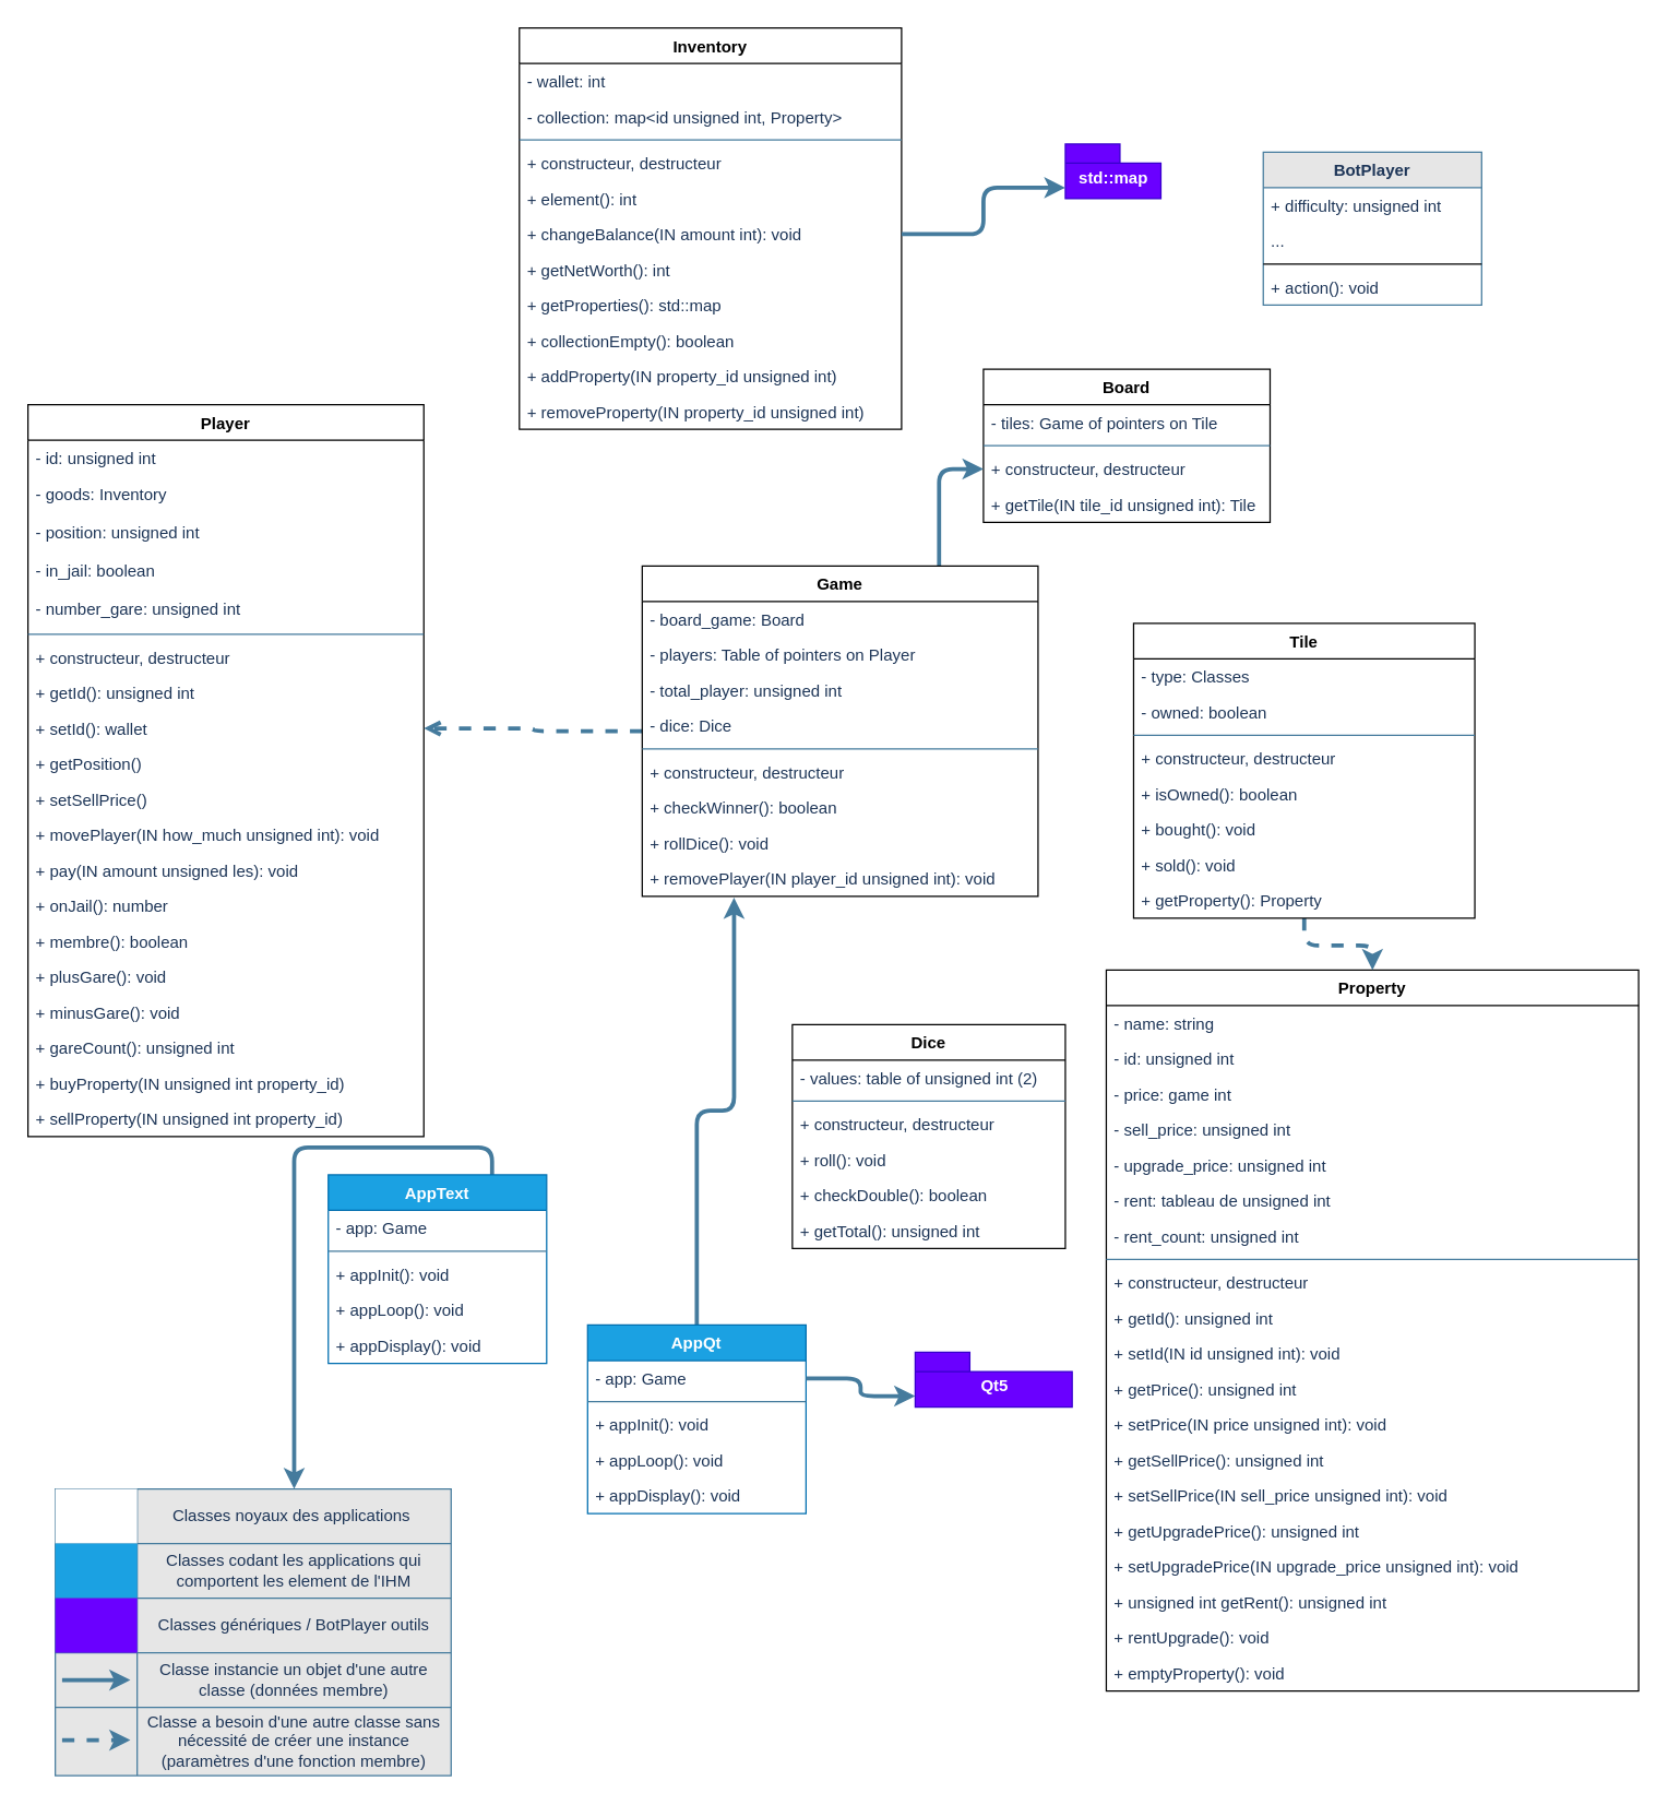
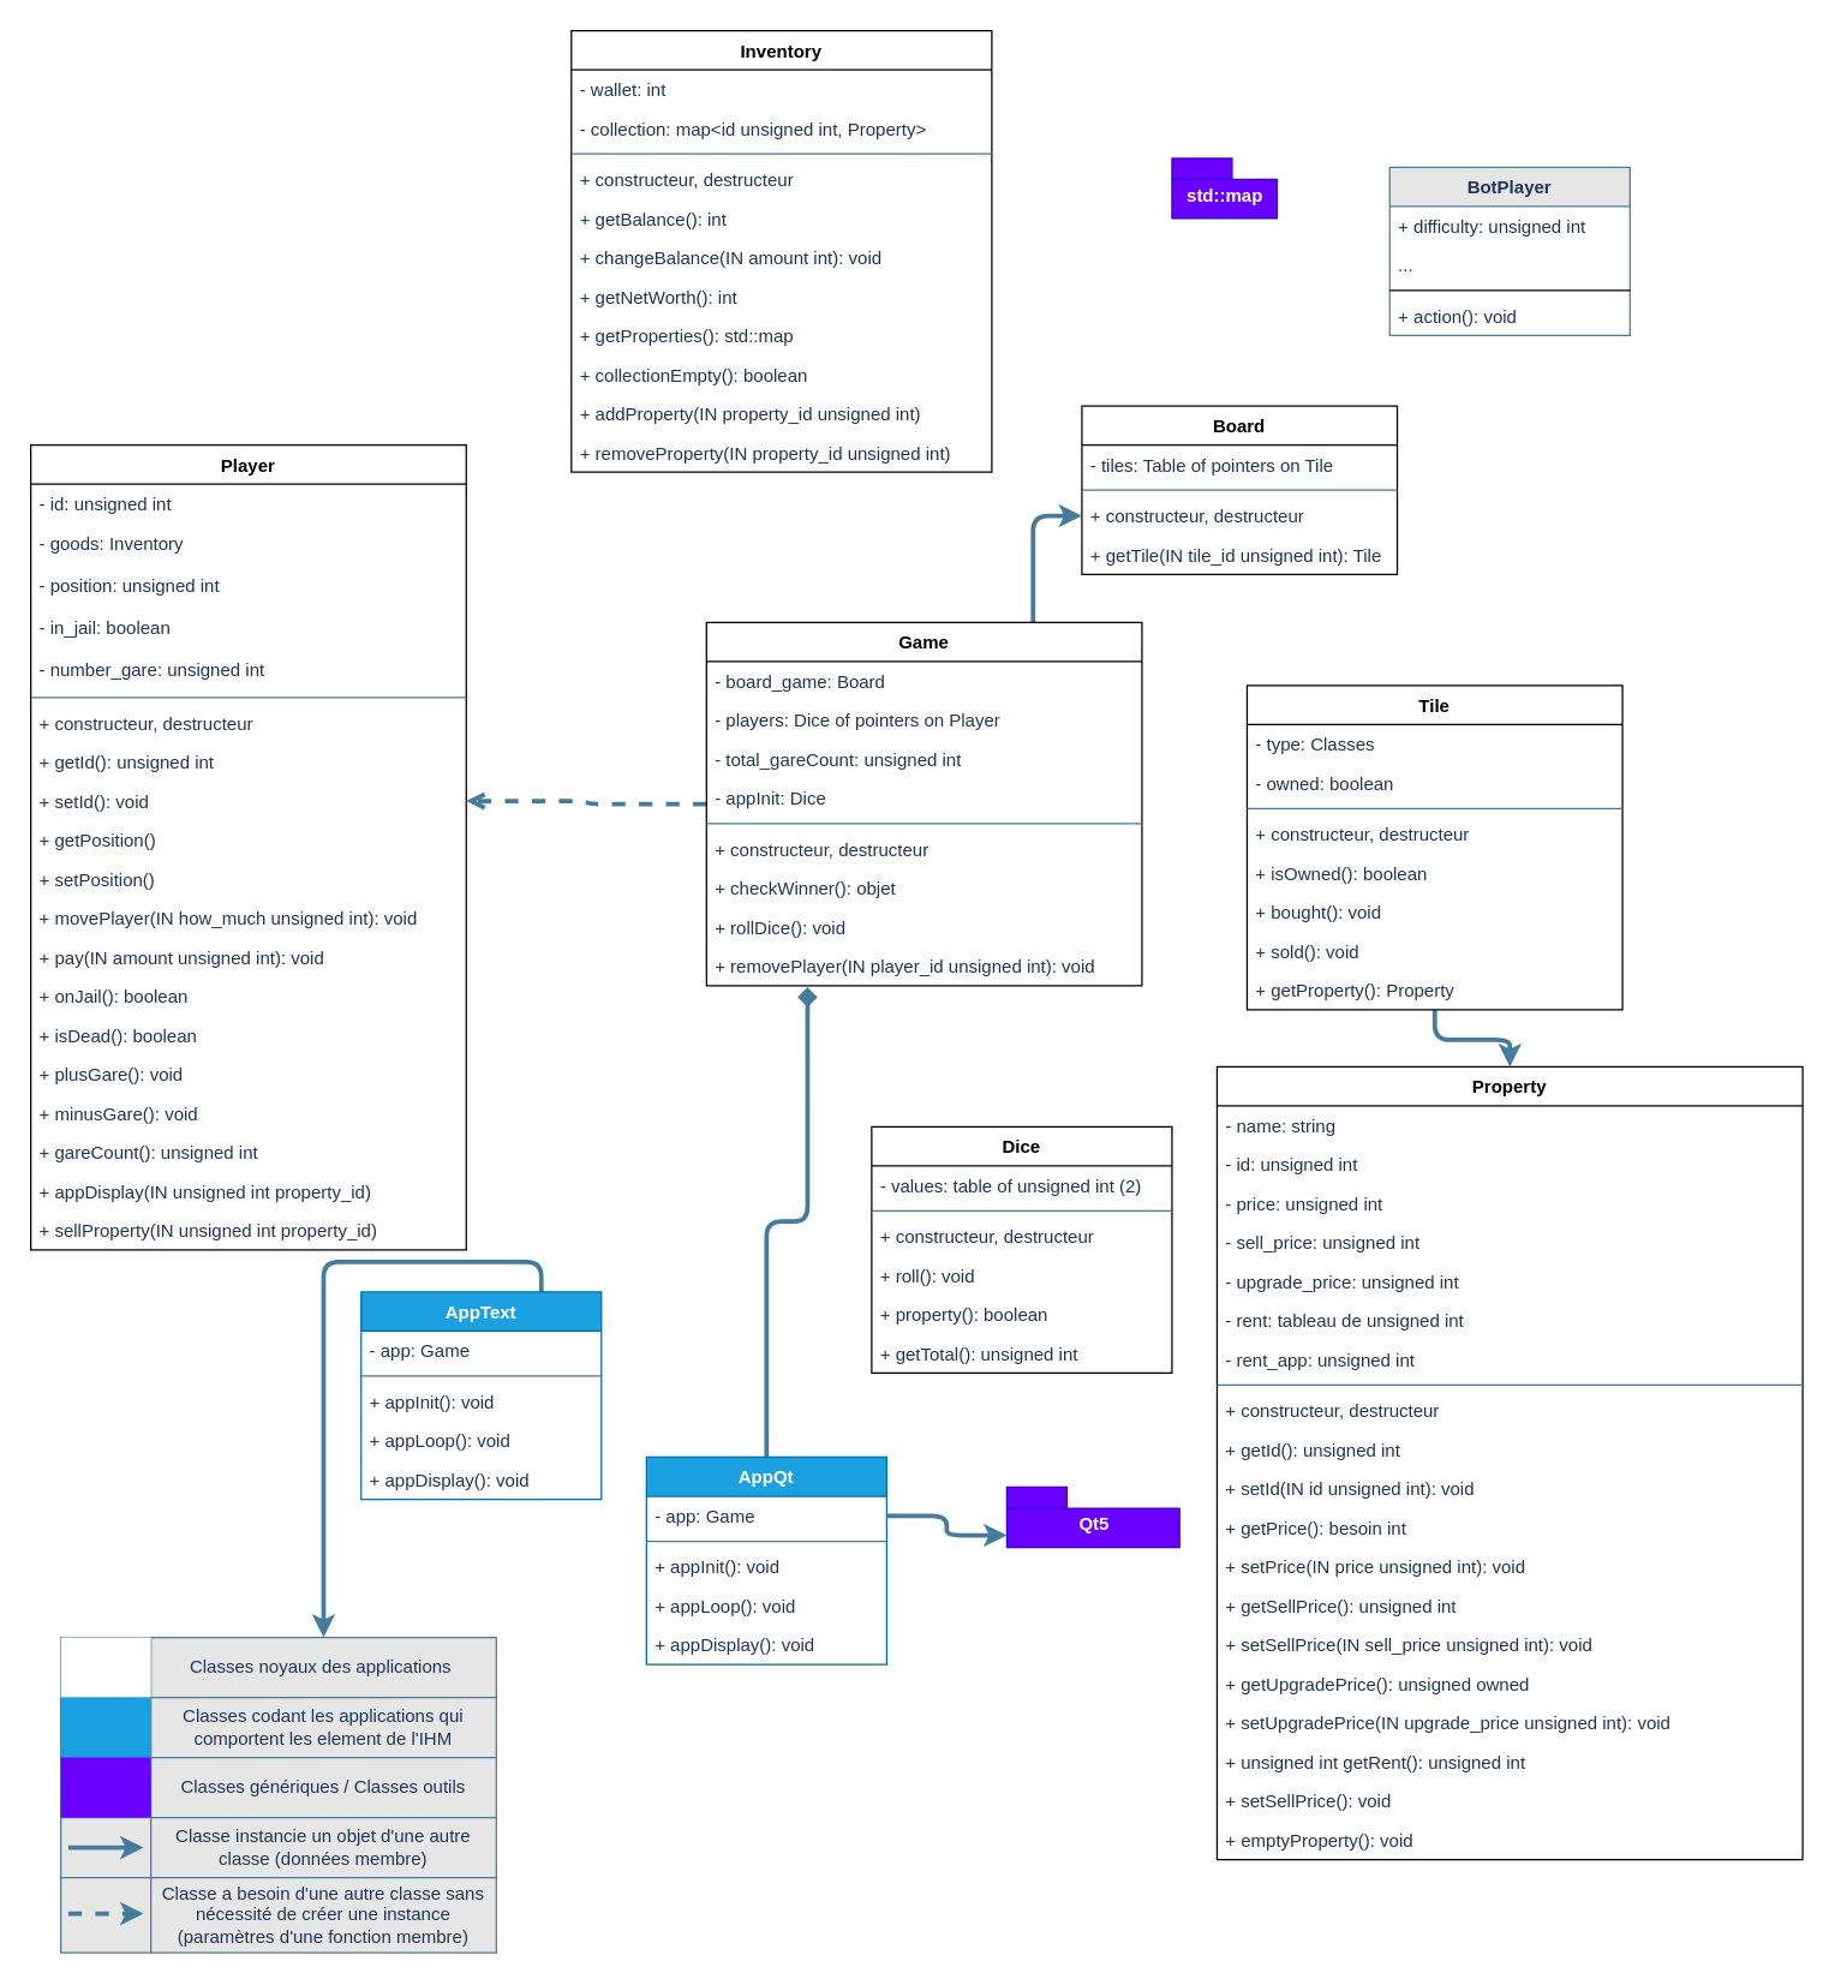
- <mxCell id="28" value="+ element(): int" style="text;strokeColor=none;fillColor=none;align=left;verticalAlign=top;spacingLeft=4;spacingRight=4;overflow=hidden;rotatable=0;points=[[0,0.5],[1,0.5]];portConstraint=eastwest;fontColor=#1D3557;rounded=0;" vertex="1" parent="23"><mxGeometry y="112" width="280" height="26" as="geometry" /></mxCell>
+ <mxCell id="28" value="+ getBalance(): int" style="text;strokeColor=none;fillColor=none;align=left;verticalAlign=top;spacingLeft=4;spacingRight=4;overflow=hidden;rotatable=0;points=[[0,0.5],[1,0.5]];portConstraint=eastwest;fontColor=#1D3557;rounded=0;" vertex="1" parent="23"><mxGeometry y="112" width="280" height="26" as="geometry" /></mxCell>
- <mxCell id="98" style="edgeStyle=orthogonalEdgeStyle;rounded=1;sketch=0;orthogonalLoop=1;jettySize=auto;html=1;exitX=1;exitY=0.5;exitDx=0;exitDy=0;entryX=0;entryY=0;entryDx=0;entryDy=32;entryPerimeter=0;fontColor=#1D3557;strokeColor=#457B9D;strokeWidth=3;fillColor=#A8DADC;" edge="1" parent="1" source="29" target="90"><mxGeometry relative="1" as="geometry" /></mxCell>
- <mxCell id="67" value="- tiles: Game of pointers on Tile&#10;" style="text;strokeColor=none;fillColor=none;align=left;verticalAlign=top;spacingLeft=4;spacingRight=4;overflow=hidden;rotatable=0;points=[[0,0.5],[1,0.5]];portConstraint=eastwest;fontColor=#1D3557;rounded=0;" vertex="1" parent="66"><mxGeometry y="26" width="210" height="26" as="geometry" /></mxCell>
+ <mxCell id="67" value="- tiles: Table of pointers on Tile&#10;" style="text;strokeColor=none;fillColor=none;align=left;verticalAlign=top;spacingLeft=4;spacingRight=4;overflow=hidden;rotatable=0;points=[[0,0.5],[1,0.5]];portConstraint=eastwest;fontColor=#1D3557;rounded=0;" vertex="1" parent="66"><mxGeometry y="26" width="210" height="26" as="geometry" /></mxCell>
- <mxCell id="75" value="- players: Table of pointers on Player" style="text;strokeColor=none;fillColor=none;align=left;verticalAlign=top;spacingLeft=4;spacingRight=4;overflow=hidden;rotatable=0;points=[[0,0.5],[1,0.5]];portConstraint=eastwest;fontColor=#1D3557;rounded=0;" vertex="1" parent="73"><mxGeometry y="52" width="290" height="26" as="geometry" /></mxCell>
+ <mxCell id="75" value="- players: Dice of pointers on Player" style="text;strokeColor=none;fillColor=none;align=left;verticalAlign=top;spacingLeft=4;spacingRight=4;overflow=hidden;rotatable=0;points=[[0,0.5],[1,0.5]];portConstraint=eastwest;fontColor=#1D3557;rounded=0;" vertex="1" parent="73"><mxGeometry y="52" width="290" height="26" as="geometry" /></mxCell>
- <mxCell id="76" value="- total_player: unsigned int" style="text;strokeColor=none;fillColor=none;align=left;verticalAlign=top;spacingLeft=4;spacingRight=4;overflow=hidden;rotatable=0;points=[[0,0.5],[1,0.5]];portConstraint=eastwest;fontColor=#1D3557;rounded=0;" vertex="1" parent="73"><mxGeometry y="78" width="290" height="26" as="geometry" /></mxCell>
+ <mxCell id="76" value="- total_gareCount: unsigned int" style="text;strokeColor=none;fillColor=none;align=left;verticalAlign=top;spacingLeft=4;spacingRight=4;overflow=hidden;rotatable=0;points=[[0,0.5],[1,0.5]];portConstraint=eastwest;fontColor=#1D3557;rounded=0;" vertex="1" parent="73"><mxGeometry y="78" width="290" height="26" as="geometry" /></mxCell>
- <mxCell id="77" value="- dice: Dice" style="text;strokeColor=none;fillColor=none;align=left;verticalAlign=top;spacingLeft=4;spacingRight=4;overflow=hidden;rotatable=0;points=[[0,0.5],[1,0.5]];portConstraint=eastwest;fontColor=#1D3557;rounded=0;" vertex="1" parent="73"><mxGeometry y="104" width="290" height="26" as="geometry" /></mxCell>
+ <mxCell id="77" value="- appInit: Dice" style="text;strokeColor=none;fillColor=none;align=left;verticalAlign=top;spacingLeft=4;spacingRight=4;overflow=hidden;rotatable=0;points=[[0,0.5],[1,0.5]];portConstraint=eastwest;fontColor=#1D3557;rounded=0;" vertex="1" parent="73"><mxGeometry y="104" width="290" height="26" as="geometry" /></mxCell>
- <mxCell id="11" value="+ setId(): wallet" style="text;strokeColor=none;fillColor=none;align=left;verticalAlign=top;spacingLeft=4;spacingRight=4;overflow=hidden;rotatable=0;points=[[0,0.5],[1,0.5]];portConstraint=eastwest;fontColor=#1D3557;rounded=0;" vertex="1" parent="2"><mxGeometry y="224" width="290" height="26" as="geometry" /></mxCell>
+ <mxCell id="11" value="+ setId(): void" style="text;strokeColor=none;fillColor=none;align=left;verticalAlign=top;spacingLeft=4;spacingRight=4;overflow=hidden;rotatable=0;points=[[0,0.5],[1,0.5]];portConstraint=eastwest;fontColor=#1D3557;rounded=0;" vertex="1" parent="2"><mxGeometry y="224" width="290" height="26" as="geometry" /></mxCell>
- <mxCell id="13" value="+ setSellPrice()" style="text;strokeColor=none;fillColor=none;align=left;verticalAlign=top;spacingLeft=4;spacingRight=4;overflow=hidden;rotatable=0;points=[[0,0.5],[1,0.5]];portConstraint=eastwest;fontColor=#1D3557;rounded=0;" vertex="1" parent="2"><mxGeometry y="276" width="290" height="26" as="geometry" /></mxCell>
+ <mxCell id="13" value="+ setPosition()" style="text;strokeColor=none;fillColor=none;align=left;verticalAlign=top;spacingLeft=4;spacingRight=4;overflow=hidden;rotatable=0;points=[[0,0.5],[1,0.5]];portConstraint=eastwest;fontColor=#1D3557;rounded=0;" vertex="1" parent="2"><mxGeometry y="276" width="290" height="26" as="geometry" /></mxCell>
- <mxCell id="80" value="+ checkWinner(): boolean" style="text;strokeColor=none;fillColor=none;align=left;verticalAlign=top;spacingLeft=4;spacingRight=4;overflow=hidden;rotatable=0;points=[[0,0.5],[1,0.5]];portConstraint=eastwest;fontColor=#1D3557;rounded=0;" vertex="1" parent="73"><mxGeometry y="164" width="290" height="26" as="geometry" /></mxCell>
+ <mxCell id="80" value="+ checkWinner(): objet" style="text;strokeColor=none;fillColor=none;align=left;verticalAlign=top;spacingLeft=4;spacingRight=4;overflow=hidden;rotatable=0;points=[[0,0.5],[1,0.5]];portConstraint=eastwest;fontColor=#1D3557;rounded=0;" vertex="1" parent="73"><mxGeometry y="164" width="290" height="26" as="geometry" /></mxCell>
- <mxCell id="15" value="+ pay(IN amount unsigned les): void " style="text;strokeColor=none;fillColor=none;align=left;verticalAlign=top;spacingLeft=4;spacingRight=4;overflow=hidden;rotatable=0;points=[[0,0.5],[1,0.5]];portConstraint=eastwest;fontColor=#1D3557;rounded=0;" vertex="1" parent="2"><mxGeometry y="328" width="290" height="26" as="geometry" /></mxCell>
+ <mxCell id="15" value="+ pay(IN amount unsigned int): void " style="text;strokeColor=none;fillColor=none;align=left;verticalAlign=top;spacingLeft=4;spacingRight=4;overflow=hidden;rotatable=0;points=[[0,0.5],[1,0.5]];portConstraint=eastwest;fontColor=#1D3557;rounded=0;" vertex="1" parent="2"><mxGeometry y="328" width="290" height="26" as="geometry" /></mxCell>
- <mxCell id="16" value="+ onJail(): number" style="text;strokeColor=none;fillColor=none;align=left;verticalAlign=top;spacingLeft=4;spacingRight=4;overflow=hidden;rotatable=0;points=[[0,0.5],[1,0.5]];portConstraint=eastwest;fontColor=#1D3557;rounded=0;" vertex="1" parent="2"><mxGeometry y="354" width="290" height="26" as="geometry" /></mxCell>
+ <mxCell id="16" value="+ onJail(): boolean" style="text;strokeColor=none;fillColor=none;align=left;verticalAlign=top;spacingLeft=4;spacingRight=4;overflow=hidden;rotatable=0;points=[[0,0.5],[1,0.5]];portConstraint=eastwest;fontColor=#1D3557;rounded=0;" vertex="1" parent="2"><mxGeometry y="354" width="290" height="26" as="geometry" /></mxCell>
- <mxCell id="99" style="edgeStyle=orthogonalEdgeStyle;rounded=1;sketch=0;orthogonalLoop=1;jettySize=auto;html=1;exitX=0.5;exitY=0;exitDx=0;exitDy=0;fontColor=#1D3557;strokeColor=#457B9D;strokeWidth=3;fillColor=#A8DADC;entryX=0.232;entryY=1.038;entryDx=0;entryDy=0;entryPerimeter=0;" edge="1" parent="1" source="100" target="82"><mxGeometry relative="1" as="geometry"><mxPoint x="539.538" y="690" as="targetPoint" /></mxGeometry></mxCell>
+ <mxCell id="99" style="edgeStyle=orthogonalEdgeStyle;rounded=1;sketch=0;orthogonalLoop=1;jettySize=auto;html=1;exitX=0.5;exitY=0;exitDx=0;exitDy=0;fontColor=#1D3557;strokeColor=#457B9D;strokeWidth=3;fillColor=#A8DADC;entryX=0.232;entryY=1.038;entryDx=0;entryDy=0;entryPerimeter=0;endArrow=diamond;" edge="1" parent="1" source="100" target="82"><mxGeometry relative="1" as="geometry"><mxPoint x="539.538" y="690" as="targetPoint" /></mxGeometry></mxCell>
- <mxCell id="17" value="+ membre(): boolean" style="text;strokeColor=none;fillColor=none;align=left;verticalAlign=top;spacingLeft=4;spacingRight=4;overflow=hidden;rotatable=0;points=[[0,0.5],[1,0.5]];portConstraint=eastwest;fontColor=#1D3557;rounded=0;" vertex="1" parent="2"><mxGeometry y="380" width="290" height="26" as="geometry" /></mxCell>
+ <mxCell id="17" value="+ isDead(): boolean" style="text;strokeColor=none;fillColor=none;align=left;verticalAlign=top;spacingLeft=4;spacingRight=4;overflow=hidden;rotatable=0;points=[[0,0.5],[1,0.5]];portConstraint=eastwest;fontColor=#1D3557;rounded=0;" vertex="1" parent="2"><mxGeometry y="380" width="290" height="26" as="geometry" /></mxCell>
- <mxCell id="56" value="" style="edgeStyle=orthogonalEdgeStyle;curved=0;rounded=1;sketch=0;orthogonalLoop=1;jettySize=auto;html=1;fontColor=#1D3557;strokeColor=#457B9D;fillColor=#A8DADC;entryX=0.5;entryY=0;entryDx=0;entryDy=0;strokeWidth=3;dashed=1;" edge="1" parent="1" source="57" target="35"><mxGeometry relative="1" as="geometry" /></mxCell>
+ <mxCell id="56" value="" style="edgeStyle=orthogonalEdgeStyle;curved=0;rounded=1;sketch=0;orthogonalLoop=1;jettySize=auto;html=1;fontColor=#1D3557;strokeColor=#457B9D;fillColor=#A8DADC;entryX=0.5;entryY=0;entryDx=0;entryDy=0;strokeWidth=3;" edge="1" parent="1" source="57" target="35"><mxGeometry relative="1" as="geometry" /></mxCell>
- <mxCell id="21" value="+ buyProperty(IN unsigned int property_id)" style="text;strokeColor=none;fillColor=none;align=left;verticalAlign=top;spacingLeft=4;spacingRight=4;overflow=hidden;rotatable=0;points=[[0,0.5],[1,0.5]];portConstraint=eastwest;fontColor=#1D3557;rounded=0;" vertex="1" parent="2"><mxGeometry y="484" width="290" height="26" as="geometry" /></mxCell>
+ <mxCell id="21" value="+ appDisplay(IN unsigned int property_id)" style="text;strokeColor=none;fillColor=none;align=left;verticalAlign=top;spacingLeft=4;spacingRight=4;overflow=hidden;rotatable=0;points=[[0,0.5],[1,0.5]];portConstraint=eastwest;fontColor=#1D3557;rounded=0;" vertex="1" parent="2"><mxGeometry y="484" width="290" height="26" as="geometry" /></mxCell>
- <mxCell id="38" value="- price: game int" style="text;strokeColor=none;fillColor=none;align=left;verticalAlign=top;spacingLeft=4;spacingRight=4;overflow=hidden;rotatable=0;points=[[0,0.5],[1,0.5]];portConstraint=eastwest;fontColor=#1D3557;rounded=0;" vertex="1" parent="35"><mxGeometry y="78" width="390" height="26" as="geometry" /></mxCell>
+ <mxCell id="38" value="- price: unsigned int" style="text;strokeColor=none;fillColor=none;align=left;verticalAlign=top;spacingLeft=4;spacingRight=4;overflow=hidden;rotatable=0;points=[[0,0.5],[1,0.5]];portConstraint=eastwest;fontColor=#1D3557;rounded=0;" vertex="1" parent="35"><mxGeometry y="78" width="390" height="26" as="geometry" /></mxCell>
- <mxCell id="88" value="+ checkDouble(): boolean" style="text;strokeColor=none;fillColor=none;align=left;verticalAlign=top;spacingLeft=4;spacingRight=4;overflow=hidden;rotatable=0;points=[[0,0.5],[1,0.5]];portConstraint=eastwest;fontColor=#1D3557;rounded=0;" vertex="1" parent="83"><mxGeometry y="112" width="200" height="26" as="geometry" /></mxCell>
+ <mxCell id="88" value="+ property(): boolean" style="text;strokeColor=none;fillColor=none;align=left;verticalAlign=top;spacingLeft=4;spacingRight=4;overflow=hidden;rotatable=0;points=[[0,0.5],[1,0.5]];portConstraint=eastwest;fontColor=#1D3557;rounded=0;" vertex="1" parent="83"><mxGeometry y="112" width="200" height="26" as="geometry" /></mxCell>
- <mxCell id="42" value="- rent_count: unsigned int" style="text;strokeColor=none;fillColor=none;align=left;verticalAlign=top;spacingLeft=4;spacingRight=4;overflow=hidden;rotatable=0;points=[[0,0.5],[1,0.5]];portConstraint=eastwest;fontColor=#1D3557;rounded=0;" vertex="1" parent="35"><mxGeometry y="182" width="390" height="26" as="geometry" /></mxCell>
+ <mxCell id="42" value="- rent_app: unsigned int" style="text;strokeColor=none;fillColor=none;align=left;verticalAlign=top;spacingLeft=4;spacingRight=4;overflow=hidden;rotatable=0;points=[[0,0.5],[1,0.5]];portConstraint=eastwest;fontColor=#1D3557;rounded=0;" vertex="1" parent="35"><mxGeometry y="182" width="390" height="26" as="geometry" /></mxCell>
- <mxCell id="47" value="+ getPrice(): unsigned int" style="text;strokeColor=none;fillColor=none;align=left;verticalAlign=top;spacingLeft=4;spacingRight=4;overflow=hidden;rotatable=0;points=[[0,0.5],[1,0.5]];portConstraint=eastwest;fontColor=#1D3557;rounded=0;" vertex="1" parent="35"><mxGeometry y="294" width="390" height="26" as="geometry" /></mxCell>
+ <mxCell id="47" value="+ getPrice(): besoin int" style="text;strokeColor=none;fillColor=none;align=left;verticalAlign=top;spacingLeft=4;spacingRight=4;overflow=hidden;rotatable=0;points=[[0,0.5],[1,0.5]];portConstraint=eastwest;fontColor=#1D3557;rounded=0;" vertex="1" parent="35"><mxGeometry y="294" width="390" height="26" as="geometry" /></mxCell>
- <mxCell id="51" value="+ getUpgradePrice(): unsigned int" style="text;strokeColor=none;fillColor=none;align=left;verticalAlign=top;spacingLeft=4;spacingRight=4;overflow=hidden;rotatable=0;points=[[0,0.5],[1,0.5]];portConstraint=eastwest;fontColor=#1D3557;rounded=0;" vertex="1" parent="35"><mxGeometry y="398" width="390" height="26" as="geometry" /></mxCell>
+ <mxCell id="51" value="+ getUpgradePrice(): unsigned owned" style="text;strokeColor=none;fillColor=none;align=left;verticalAlign=top;spacingLeft=4;spacingRight=4;overflow=hidden;rotatable=0;points=[[0,0.5],[1,0.5]];portConstraint=eastwest;fontColor=#1D3557;rounded=0;" vertex="1" parent="35"><mxGeometry y="398" width="390" height="26" as="geometry" /></mxCell>
- <mxCell id="117" value="Classes génériques / BotPlayer outils" style="shape=partialRectangle;html=1;whiteSpace=wrap;connectable=0;overflow=hidden;fillColor=none;top=0;left=0;bottom=0;right=0;pointerEvents=1;rounded=0;sketch=0;fontColor=#1D3557;strokeColor=#457B9D;" vertex="1" parent="115"><mxGeometry x="60" width="230" height="40" as="geometry"><mxRectangle width="230" height="40" as="alternateBounds" /></mxGeometry></mxCell>
+ <mxCell id="117" value="Classes génériques / Classes outils" style="shape=partialRectangle;html=1;whiteSpace=wrap;connectable=0;overflow=hidden;fillColor=none;top=0;left=0;bottom=0;right=0;pointerEvents=1;rounded=0;sketch=0;fontColor=#1D3557;strokeColor=#457B9D;" vertex="1" parent="115"><mxGeometry x="60" width="230" height="40" as="geometry"><mxRectangle width="230" height="40" as="alternateBounds" /></mxGeometry></mxCell>
- <mxCell id="54" value="+ rentUpgrade(): void" style="text;strokeColor=none;fillColor=none;align=left;verticalAlign=top;spacingLeft=4;spacingRight=4;overflow=hidden;rotatable=0;points=[[0,0.5],[1,0.5]];portConstraint=eastwest;fontColor=#1D3557;rounded=0;" vertex="1" parent="35"><mxGeometry y="476" width="390" height="26" as="geometry" /></mxCell>
+ <mxCell id="54" value="+ setSellPrice(): void" style="text;strokeColor=none;fillColor=none;align=left;verticalAlign=top;spacingLeft=4;spacingRight=4;overflow=hidden;rotatable=0;points=[[0,0.5],[1,0.5]];portConstraint=eastwest;fontColor=#1D3557;rounded=0;" vertex="1" parent="35"><mxGeometry y="476" width="390" height="26" as="geometry" /></mxCell>
